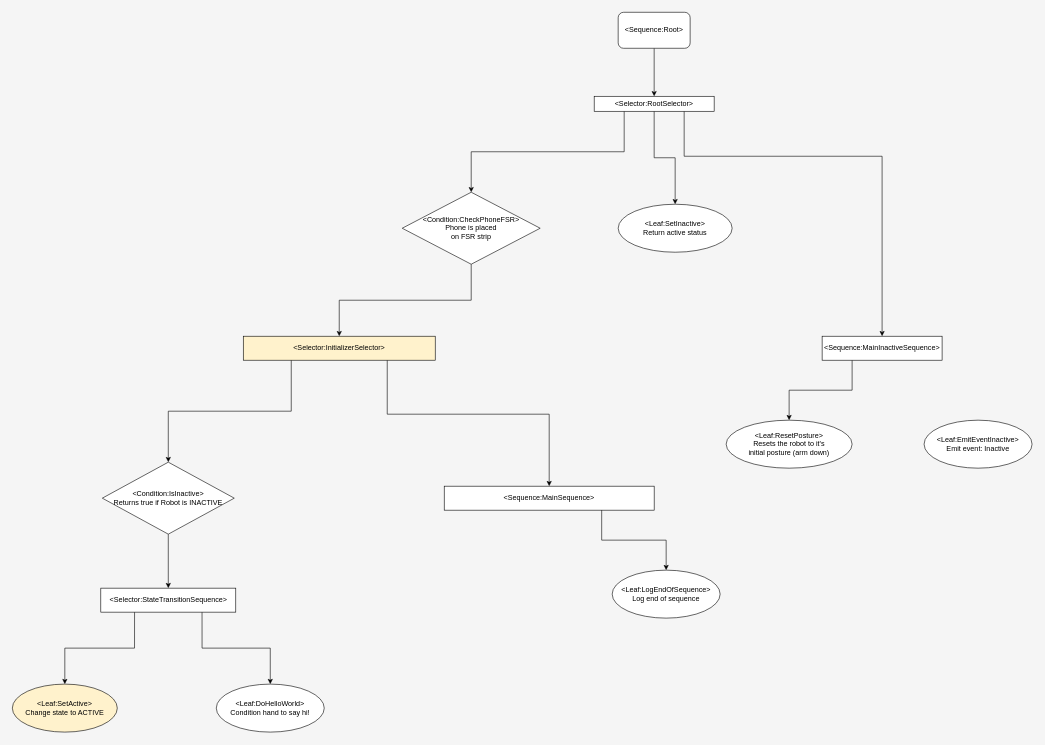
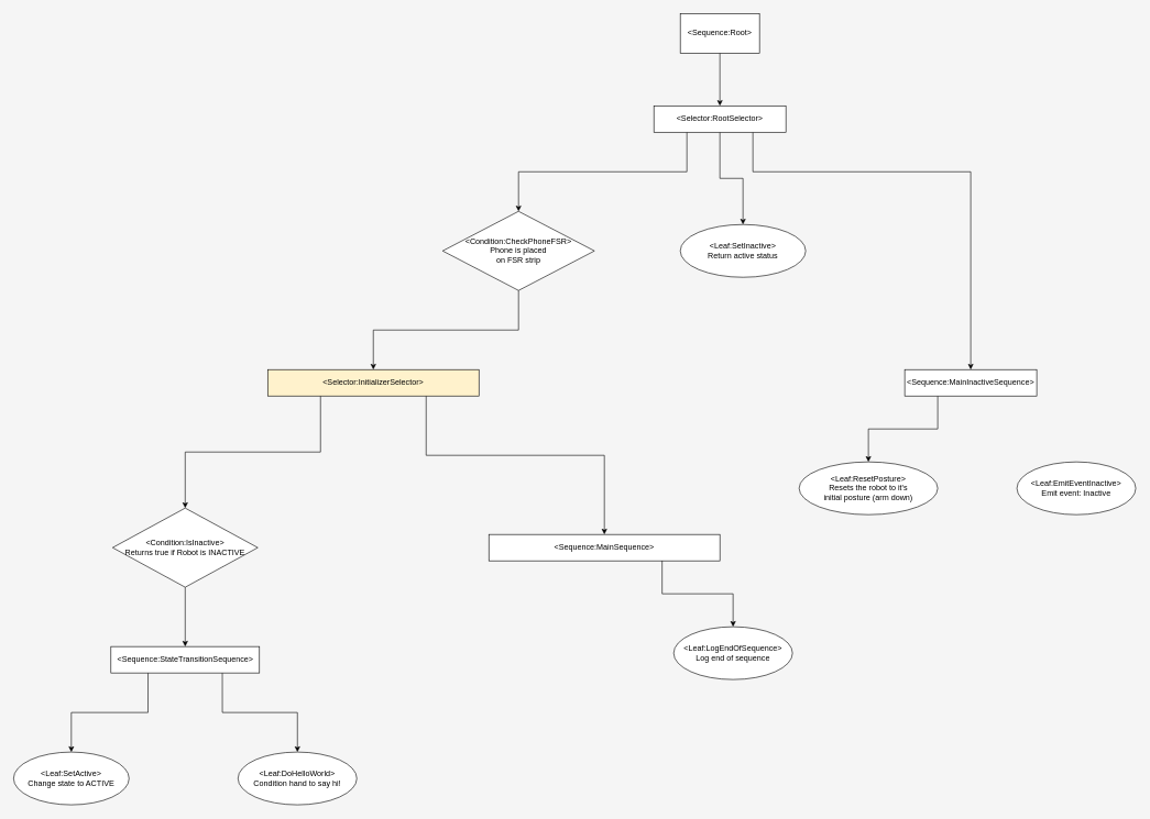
- <mxCell id="9" value="&amp;lt;Sequence:Root&amp;gt;" style="whiteSpace=wrap;html=1;rounded=1;" parent="1" vertex="1"><mxGeometry x="1030" y="20" width="120" height="60" as="geometry" /></mxCell>
+ <mxCell id="9" value="&amp;lt;Sequence:Root&amp;gt;" style="rounded=0;whiteSpace=wrap;html=1;" parent="1" vertex="1"><mxGeometry x="1030" y="20" width="120" height="60" as="geometry" /></mxCell>
- <mxCell id="5" value="&amp;lt;Selector:RootSelector&amp;gt;" style="rounded=0;whiteSpace=wrap;html=1;" parent="1" vertex="1"><mxGeometry x="990" y="160" width="200" height="25" as="geometry" /></mxCell>
+ <mxCell id="5" value="&amp;lt;Selector:RootSelector&amp;gt;" style="rounded=0;whiteSpace=wrap;html=1;" parent="1" vertex="1"><mxGeometry x="990" y="160" width="200" height="40" as="geometry" /></mxCell>
- <mxCell id="27" value="&amp;lt;Selector:StateTransitionSequence&amp;gt;" style="rounded=0;whiteSpace=wrap;html=1;" parent="1" vertex="1"><mxGeometry x="167.5" y="980" width="225" height="40" as="geometry" /></mxCell>
+ <mxCell id="27" value="&amp;lt;Sequence:StateTransitionSequence&amp;gt;" style="rounded=0;whiteSpace=wrap;html=1;" parent="1" vertex="1"><mxGeometry x="167.5" y="980" width="225" height="40" as="geometry" /></mxCell>
- <mxCell id="15" value="&amp;lt;Leaf:SetActive&amp;gt;&lt;br&gt;Change state to ACTIVE" style="ellipse;whiteSpace=wrap;html=1;fillColor=#fff2cc;" parent="1" vertex="1"><mxGeometry x="20" y="1140" width="175" height="80" as="geometry" /></mxCell>
+ <mxCell id="15" value="&amp;lt;Leaf:SetActive&amp;gt;&lt;br&gt;Change state to ACTIVE" style="ellipse;whiteSpace=wrap;html=1;" parent="1" vertex="1"><mxGeometry x="20" y="1140" width="175" height="80" as="geometry" /></mxCell>
